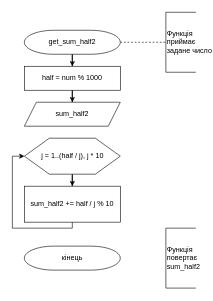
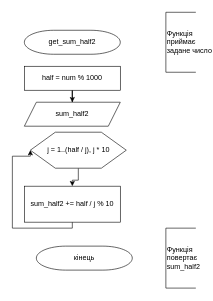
- <mxCell id="3" style="edgeStyle=orthogonalEdgeStyle;rounded=0;orthogonalLoop=1;jettySize=auto;html=1;exitX=1;exitY=0.5;exitDx=0;exitDy=0;exitPerimeter=0;entryX=0;entryY=0.5;entryDx=0;entryDy=0;entryPerimeter=0;dashed=1;endArrow=none;endFill=0;" edge="1" parent="1" source="4" target="13"><mxGeometry relative="1" as="geometry" /></mxCell>
- <mxCell id="2" style="edgeStyle=orthogonalEdgeStyle;rounded=0;orthogonalLoop=1;jettySize=auto;html=1;exitX=0.5;exitY=1;exitDx=0;exitDy=0;exitPerimeter=0;" edge="1" parent="1" source="4" target="6"><mxGeometry relative="1" as="geometry" /></mxCell>
- <mxCell id="9" value="j = 1..(half / j), j * 10" style="verticalLabelPosition=middle;verticalAlign=middle;html=1;shape=hexagon;perimeter=hexagonPerimeter2;arcSize=6;size=0.26;strokeWidth=1;labelPosition=center;align=center;" vertex="1" parent="1"><mxGeometry x="40" y="230" width="160" height="60" as="geometry" /></mxCell>
+ <mxCell id="9" value="j = 1..(half / j), j * 10" style="verticalLabelPosition=middle;verticalAlign=middle;html=1;shape=hexagon;perimeter=hexagonPerimeter2;arcSize=6;size=0.26;strokeWidth=1;labelPosition=center;align=center;" vertex="1" parent="1"><mxGeometry x="50" y="220" width="160" height="60" as="geometry" /></mxCell>
- <mxCell id="12" value="кінець" style="strokeWidth=1;html=1;shape=mxgraph.flowchart.terminator;whiteSpace=wrap;" vertex="1" parent="1"><mxGeometry x="40" y="410" width="160" height="40" as="geometry" /></mxCell>
+ <mxCell id="12" value="кінець" style="strokeWidth=1;html=1;shape=mxgraph.flowchart.terminator;whiteSpace=wrap;" vertex="1" parent="1"><mxGeometry x="60" y="410" width="160" height="40" as="geometry" /></mxCell>
